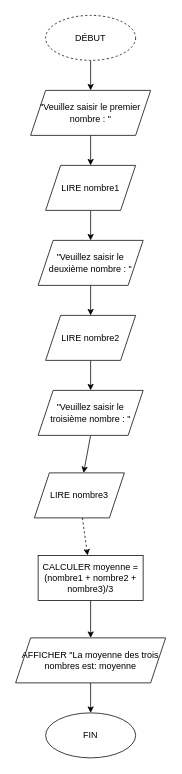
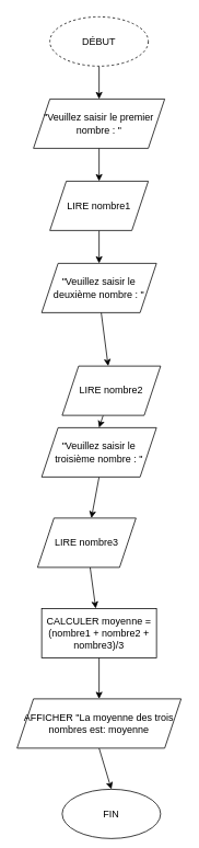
- <mxCell id="8" value="LIRE nombre2" style="shape=parallelogram;perimeter=parallelogramPerimeter;whiteSpace=wrap;html=1;fixedSize=1;rounded=0;" vertex="1" parent="1"><mxGeometry x="60" y="420" width="120" height="60" as="geometry" /></mxCell>
+ <mxCell id="8" value="LIRE nombre2" style="shape=parallelogram;perimeter=parallelogramPerimeter;whiteSpace=wrap;html=1;fixedSize=1;rounded=0;" vertex="1" parent="1"><mxGeometry x="75" y="445" width="120" height="60" as="geometry" /></mxCell>
- <mxCell id="10" value="" style="edgeStyle=none;html=1;dashed=1;" edge="1" parent="1" source="11" target="13"><mxGeometry relative="1" as="geometry" /></mxCell>
+ <mxCell id="10" value="" style="edgeStyle=none;html=1;" edge="1" parent="1" source="11" target="13"><mxGeometry relative="1" as="geometry" /></mxCell>
- <mxCell id="16" value="FIN" style="ellipse;whiteSpace=wrap;html=1;" vertex="1" parent="1"><mxGeometry x="60" y="950" width="120" height="60" as="geometry" /></mxCell>
+ <mxCell id="16" value="FIN" style="ellipse;whiteSpace=wrap;html=1;" vertex="1" parent="1"><mxGeometry x="75" y="960" width="120" height="60" as="geometry" /></mxCell>
